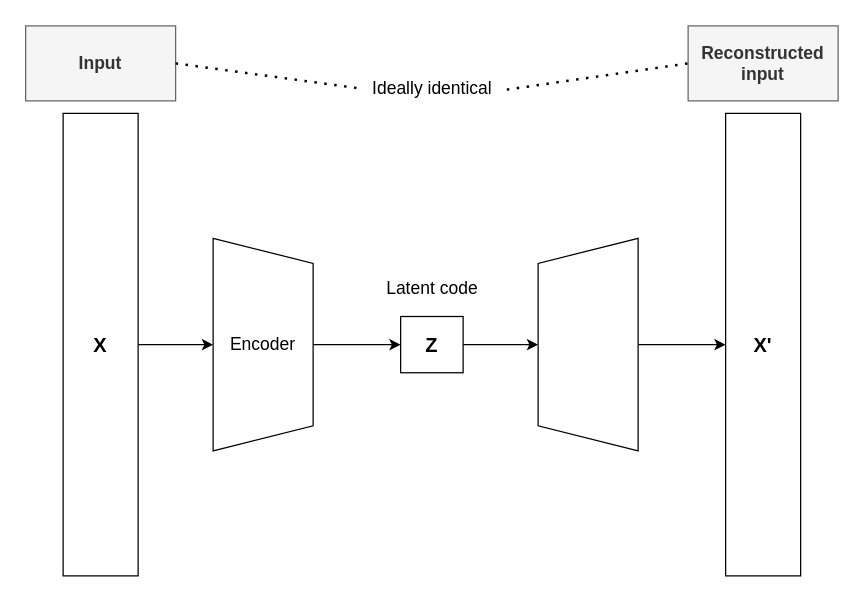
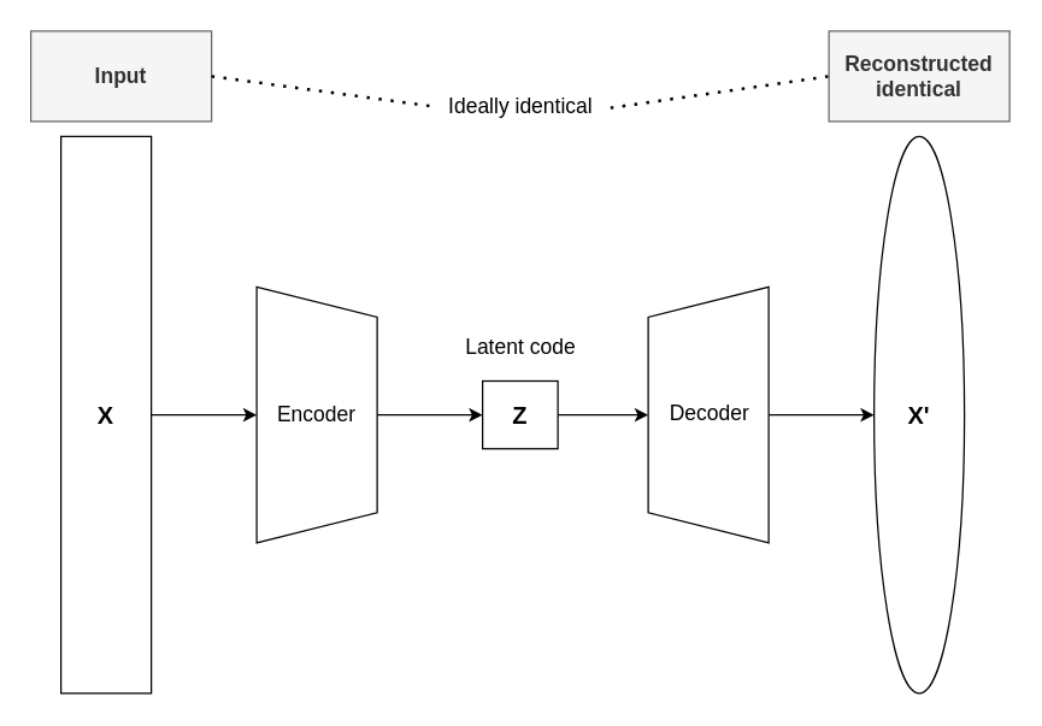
- <mxCell id="12" value="&lt;div style=&quot;font-size: 14px&quot;&gt;&lt;font style=&quot;font-size: 14px&quot;&gt;&lt;b&gt;Reconstructed &lt;br&gt;&lt;/b&gt;&lt;/font&gt;&lt;/div&gt;&lt;div style=&quot;font-size: 14px&quot;&gt;&lt;font style=&quot;font-size: 14px&quot;&gt;&lt;b&gt;input&lt;/b&gt;&lt;/font&gt;&lt;/div&gt;" style="rounded=0;whiteSpace=wrap;html=1;fillColor=#f5f5f5;strokeColor=#666666;fontColor=#333333;" vertex="1" parent="1"><mxGeometry x="550" y="20" width="120" height="60" as="geometry" /></mxCell>
+ <mxCell id="12" value="&lt;div style=&quot;font-size: 14px&quot;&gt;&lt;font style=&quot;font-size: 14px&quot;&gt;&lt;b&gt;Reconstructed &lt;br&gt;&lt;/b&gt;&lt;/font&gt;&lt;/div&gt;&lt;div style=&quot;font-size: 14px&quot;&gt;&lt;font style=&quot;font-size: 14px&quot;&gt;&lt;b&gt;identical&lt;/b&gt;&lt;/font&gt;&lt;/div&gt;" style="rounded=0;whiteSpace=wrap;html=1;fillColor=#f5f5f5;strokeColor=#666666;fontColor=#333333;" vertex="1" parent="1"><mxGeometry x="550" y="20" width="120" height="60" as="geometry" /></mxCell>
- <mxCell id="3" value="&lt;font size=&quot;1&quot;&gt;&lt;b style=&quot;font-size: 16px&quot;&gt;X&lt;/b&gt;&lt;/font&gt;" style="rounded=0;whiteSpace=wrap;html=1;" vertex="1" parent="1"><mxGeometry x="50" y="90" width="60" height="370" as="geometry" /></mxCell>
+ <mxCell id="3" value="&lt;font size=&quot;1&quot;&gt;&lt;b style=&quot;font-size: 16px&quot;&gt;X&lt;/b&gt;&lt;/font&gt;" style="rounded=0;whiteSpace=wrap;html=1;" vertex="1" parent="1"><mxGeometry x="40" y="90" width="60" height="370" as="geometry" /></mxCell>
- <mxCell id="8" value="&lt;font style=&quot;font-size: 16px&quot;&gt;&lt;b&gt;X'&lt;/b&gt;&lt;/font&gt;" style="rounded=0;whiteSpace=wrap;html=1;" vertex="1" parent="1"><mxGeometry x="580" y="90" width="60" height="370" as="geometry" /></mxCell>
+ <mxCell id="8" value="&lt;font style=&quot;font-size: 16px&quot;&gt;&lt;b&gt;X'&lt;/b&gt;&lt;/font&gt;" style="ellipse;whiteSpace=wrap;html=1;" vertex="1" parent="1"><mxGeometry x="580" y="90" width="60" height="370" as="geometry" /></mxCell>
+ <mxCell id="14" value="&#10;&lt;font style=&quot;font-size: 14px&quot;&gt;Decoder&lt;/font&gt;&#10;&#10;" style="text;html=1;strokeColor=none;fillColor=none;align=center;verticalAlign=middle;whiteSpace=wrap;rounded=0;" vertex="1" parent="1"><mxGeometry x="451" y="271" width="40" height="20" as="geometry" /></mxCell>
